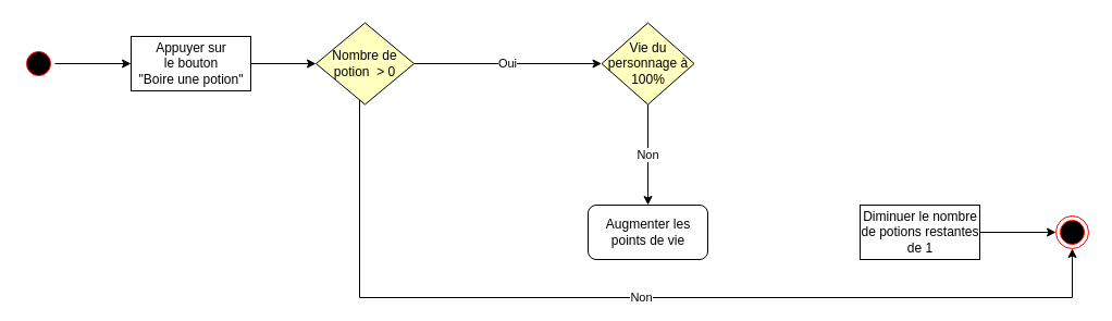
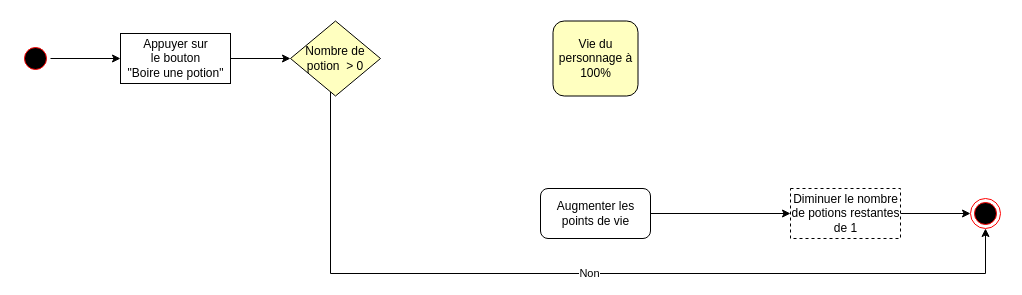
- <mxCell id="7" value="Oui" style="edgeStyle=orthogonalEdgeStyle;rounded=0;orthogonalLoop=1;jettySize=auto;html=1;" parent="1" source="8" target="12" edge="1"><mxGeometry relative="1" as="geometry"><mxPoint x="465" y="193" as="targetPoint" /></mxGeometry></mxCell>
- <mxCell id="12" value="Vie du personnage à 100%" style="rhombus;whiteSpace=wrap;html=1;fillColor=#ffffc0;" parent="1" vertex="1"><mxGeometry x="552.5" y="20.5" width="85" height="75" as="geometry" /></mxCell>
+ <mxCell id="12" value="Vie du personnage à 100%" style="whiteSpace=wrap;html=1;fillColor=#ffffc0;rounded=1;" parent="1" vertex="1"><mxGeometry x="552.5" y="20.5" width="85" height="75" as="geometry" /></mxCell>
- <mxCell id="11" value="Non" style="edgeStyle=orthogonalEdgeStyle;rounded=0;orthogonalLoop=1;jettySize=auto;html=1;" parent="1" source="12" target="10" edge="1"><mxGeometry relative="1" as="geometry" /></mxCell>
+ <mxCell id="9" style="edgeStyle=orthogonalEdgeStyle;rounded=0;orthogonalLoop=1;jettySize=auto;html=1;" parent="1" source="10" target="15" edge="1"><mxGeometry relative="1" as="geometry" /></mxCell>
- <mxCell id="15" value="Diminuer le nombre&lt;br&gt;de potions restantes&lt;br&gt;de 1" style="html=1;" vertex="1" parent="1"><mxGeometry x="790" y="188" width="110" height="50" as="geometry" /></mxCell>
+ <mxCell id="15" value="Diminuer le nombre&lt;br&gt;de potions restantes&lt;br&gt;de 1" style="html=1;dashed=1;" vertex="1" parent="1"><mxGeometry x="790" y="188" width="110" height="50" as="geometry" /></mxCell>
